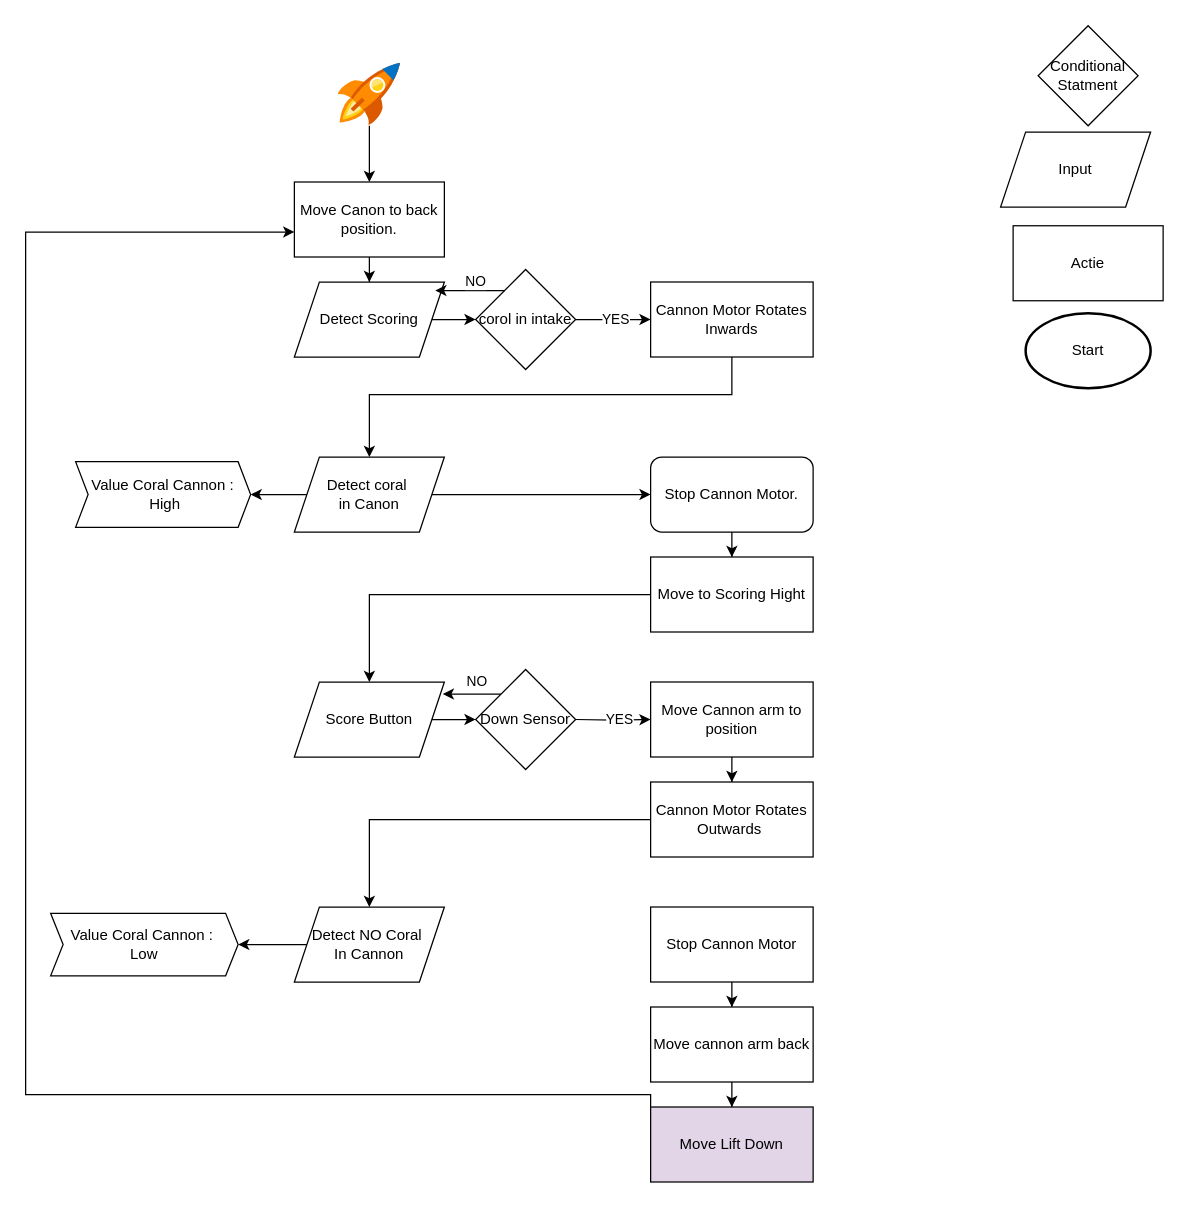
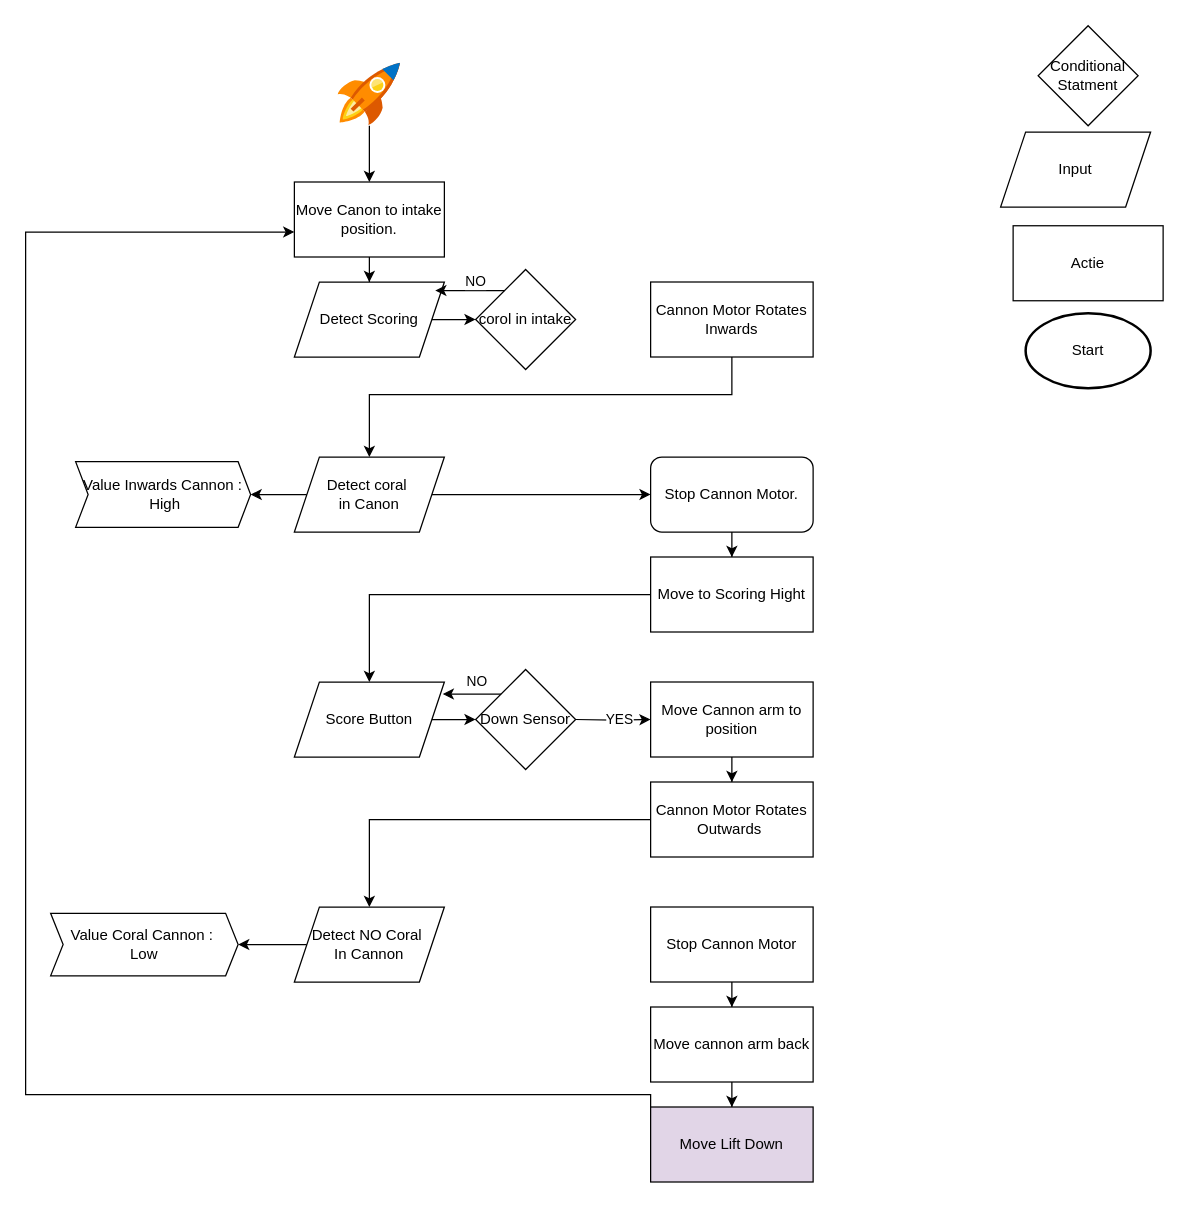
- <mxCell id="9" value="Move Canon to back position." style="rounded=0;whiteSpace=wrap;html=1;" vertex="1" parent="1"><mxGeometry x="235" y="145" width="120" height="60" as="geometry" /></mxCell>
+ <mxCell id="9" value="Move Canon to intake position." style="rounded=0;whiteSpace=wrap;html=1;" vertex="1" parent="1"><mxGeometry x="235" y="145" width="120" height="60" as="geometry" /></mxCell>
- <mxCell id="12" value="" style="edgeStyle=orthogonalEdgeStyle;rounded=0;orthogonalLoop=1;jettySize=auto;html=1;" edge="1" parent="1" source="14" target="16"><mxGeometry relative="1" as="geometry" /></mxCell>
- <mxCell id="13" value="YES" style="edgeLabel;html=1;align=center;verticalAlign=middle;resizable=0;points=[];" vertex="1" connectable="0" parent="12"><mxGeometry x="0.03" y="1" relative="1" as="geometry"><mxPoint as="offset" /></mxGeometry></mxCell>
- <mxCell id="22" value="Value Coral Cannon :&lt;div&gt;&amp;nbsp;High&lt;/div&gt;" style="shape=step;perimeter=stepPerimeter;whiteSpace=wrap;html=1;fixedSize=1;rounded=0;size=10;" vertex="1" parent="1"><mxGeometry x="60" y="368.75" width="140" height="52.5" as="geometry" /></mxCell>
+ <mxCell id="22" value="Value Inwards Cannon :&lt;div&gt;&amp;nbsp;High&lt;/div&gt;" style="shape=step;perimeter=stepPerimeter;whiteSpace=wrap;html=1;fixedSize=1;rounded=0;size=10;" vertex="1" parent="1"><mxGeometry x="60" y="368.75" width="140" height="52.5" as="geometry" /></mxCell>
